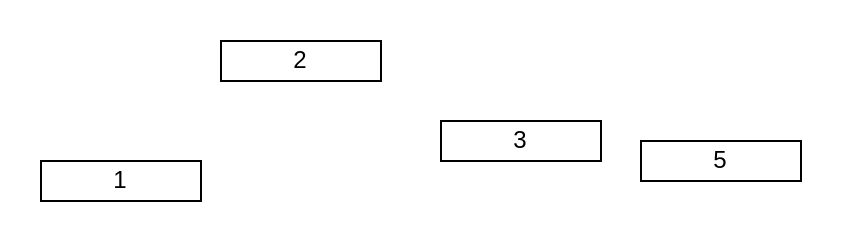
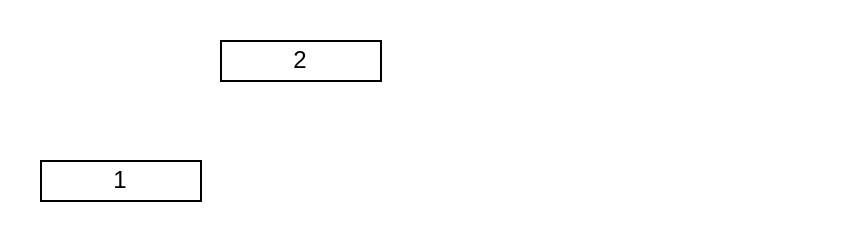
- <mxCell id="5" value="3" style="rounded=0;whiteSpace=wrap;html=1;" vertex="1" parent="1"><mxGeometry x="220" y="60" width="80" height="20" as="geometry" /></mxCell>
- <mxCell id="2" value="5" style="rounded=0;whiteSpace=wrap;html=1;" vertex="1" parent="1"><mxGeometry x="320" y="70" width="80" height="20" as="geometry" /></mxCell>
